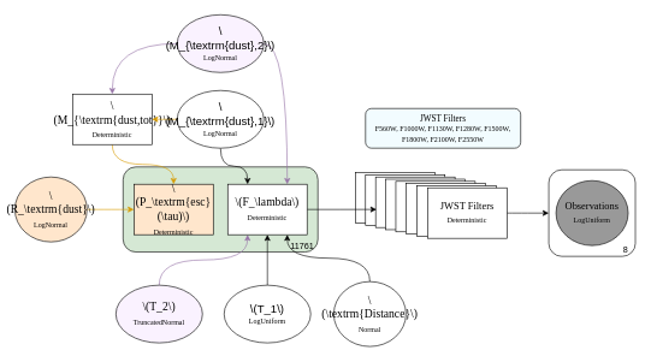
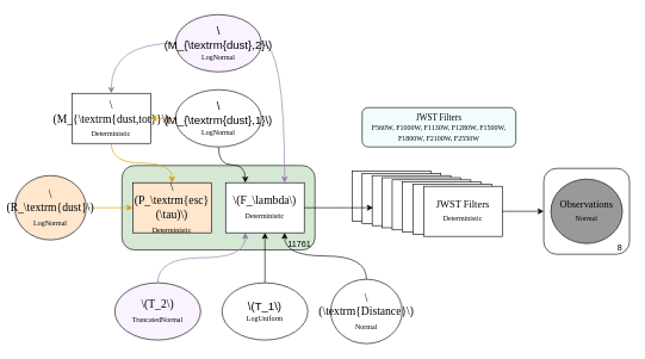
- <mxCell id="15" value="&lt;font style=&quot;font-size: 14px;&quot; face=&quot;Times New Roman&quot; color=&quot;#000000&quot;&gt;Observations&lt;br&gt;&lt;font style=&quot;font-size: 10px;&quot;&gt;LogUniform&lt;/font&gt;&lt;/font&gt;" style="ellipse;whiteSpace=wrap;html=1;rounded=1;fillColor=#999999;fontColor=#333333;strokeColor=#000000;" parent="1" vertex="1"><mxGeometry x="770" y="250" width="100" height="90" as="geometry" /></mxCell>
+ <mxCell id="15" value="&lt;font style=&quot;font-size: 14px;&quot; face=&quot;Times New Roman&quot; color=&quot;#000000&quot;&gt;Observations&lt;br&gt;&lt;font style=&quot;font-size: 10px;&quot;&gt;Normal&lt;/font&gt;&lt;/font&gt;" style="ellipse;whiteSpace=wrap;html=1;rounded=1;fillColor=#999999;fontColor=#333333;strokeColor=#000000;" parent="1" vertex="1"><mxGeometry x="770" y="250" width="100" height="90" as="geometry" /></mxCell>
